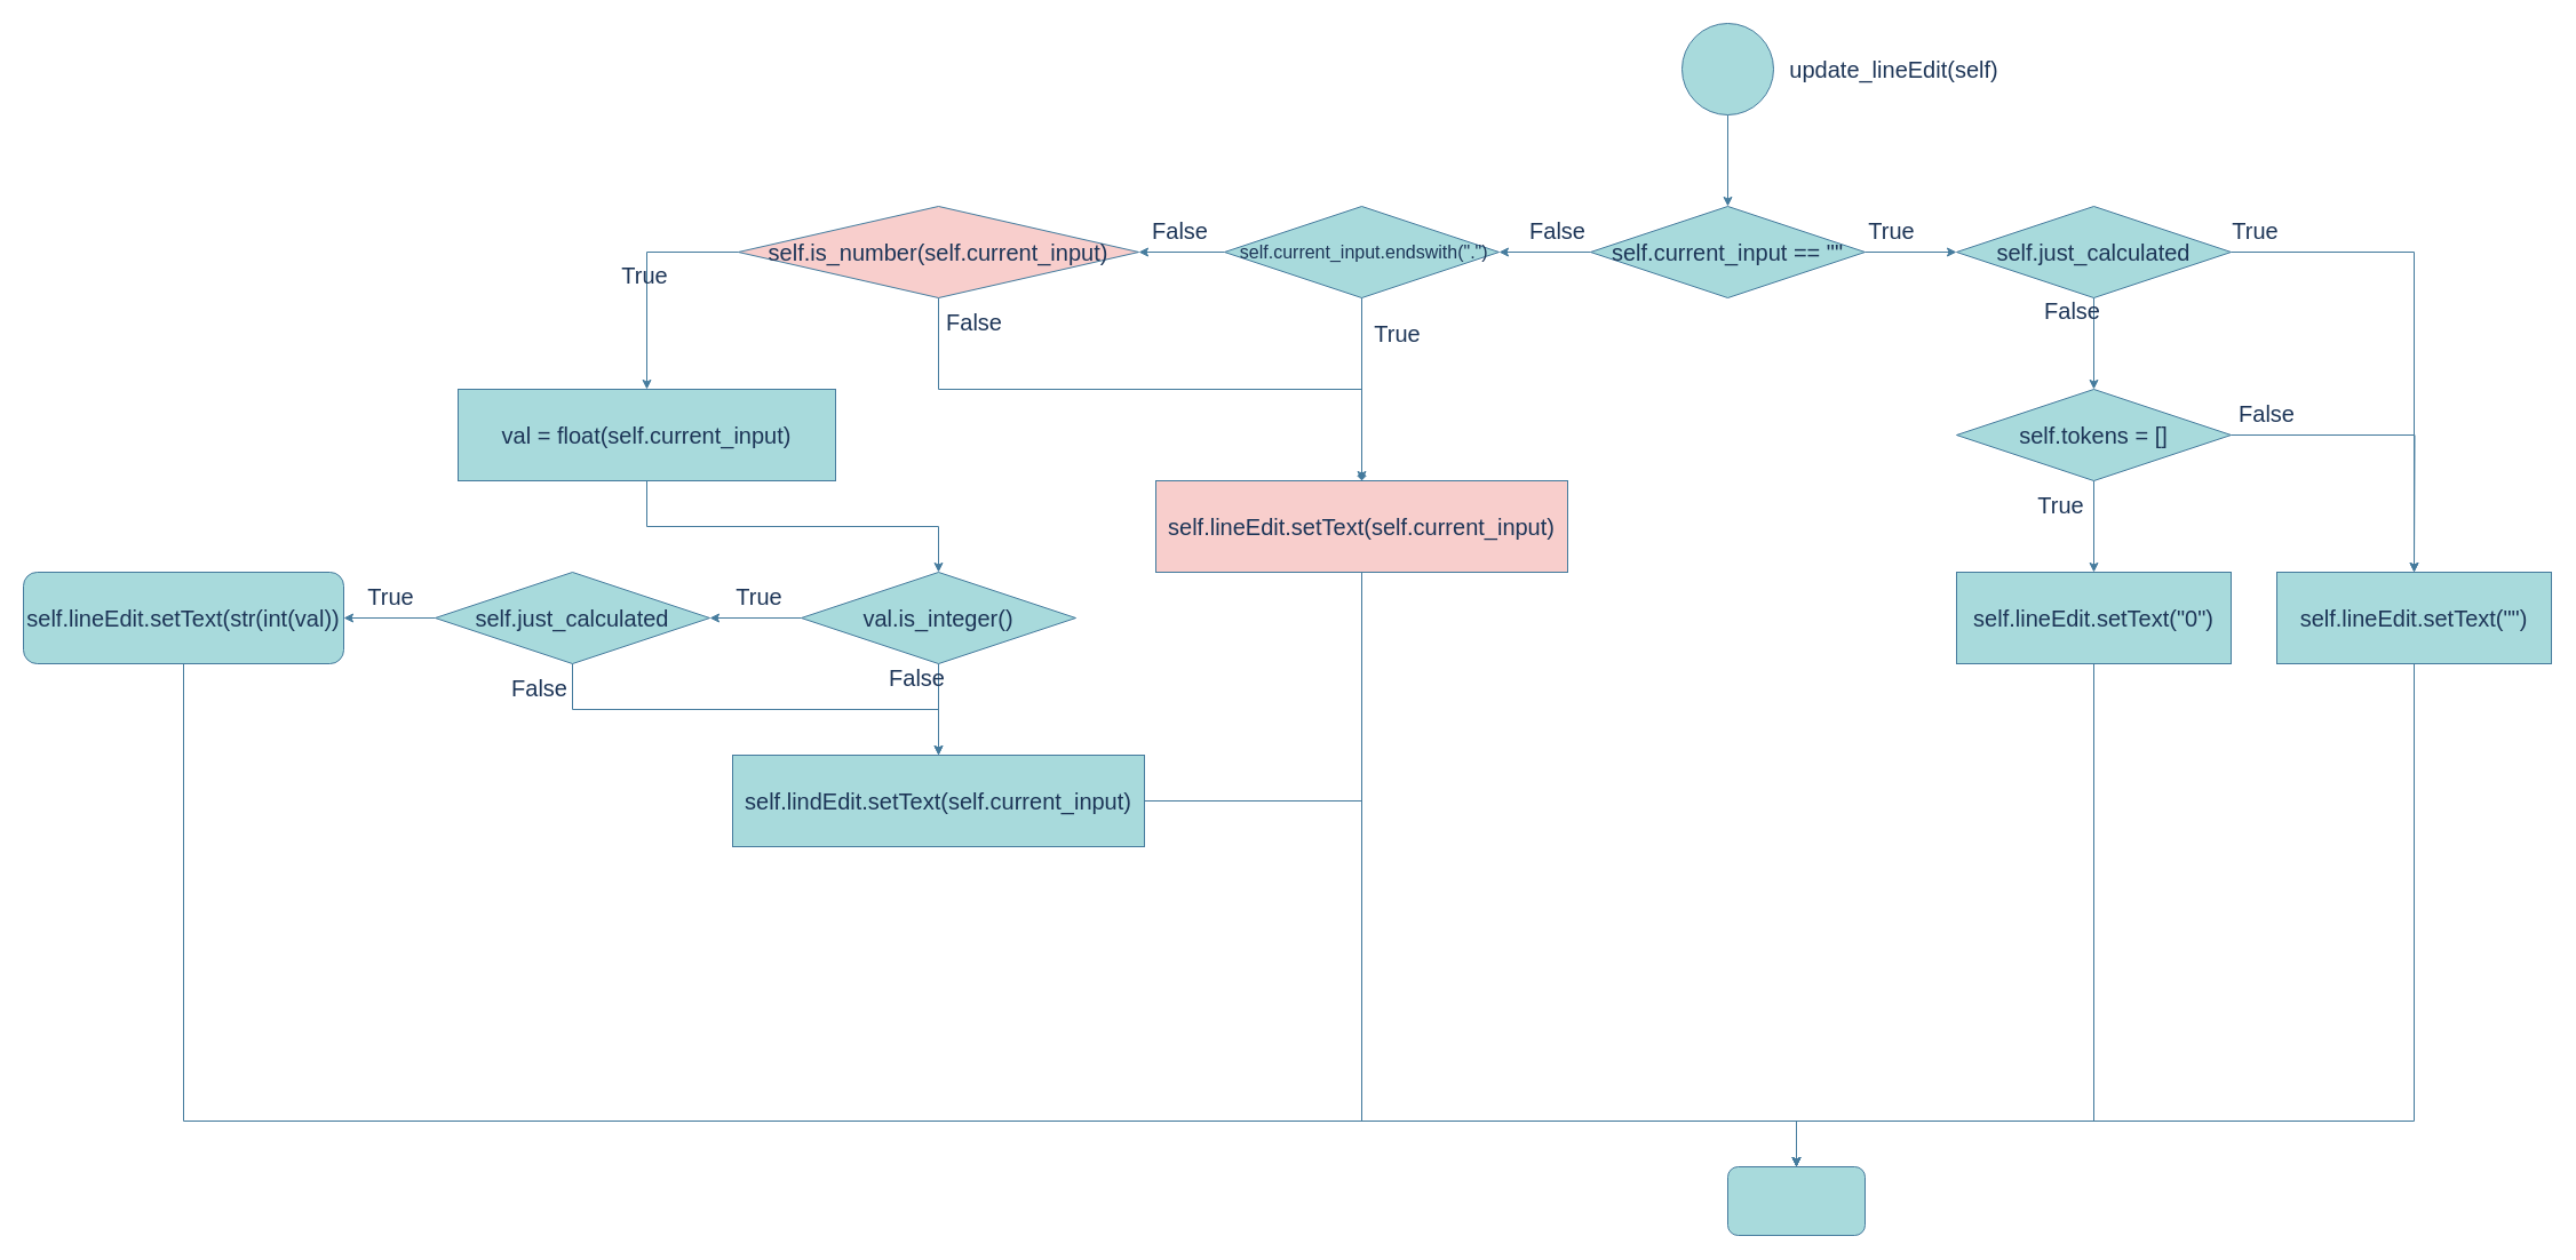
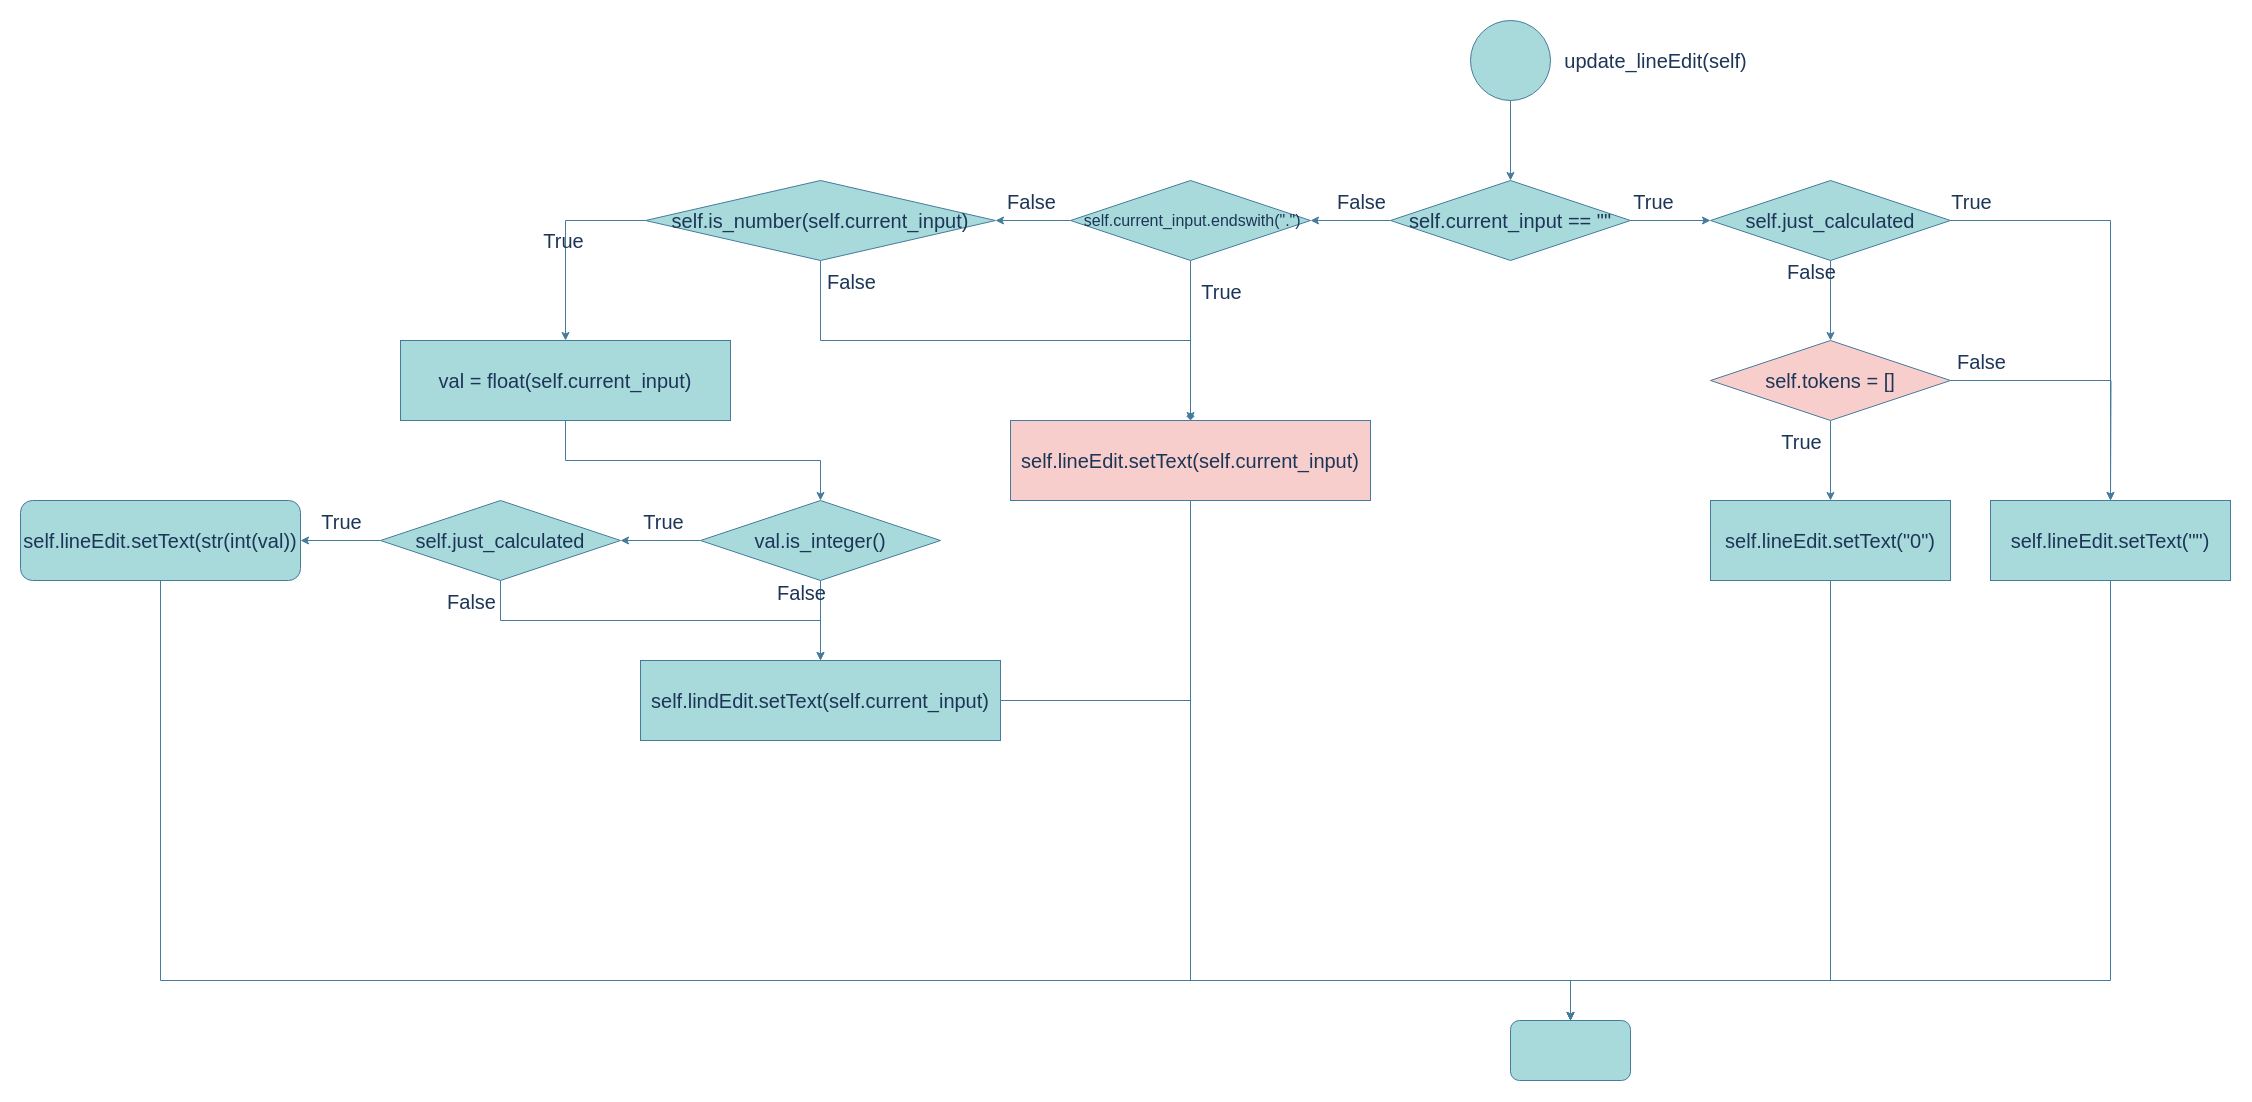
- <mxCell id="35" value="self.is_number(self.current_input)" style="rhombus;whiteSpace=wrap;html=1;fillColor=#f8cecc;strokeColor=#457B9D;fontColor=#1D3557;labelBackgroundColor=none;fontSize=20;" vertex="1" parent="1"><mxGeometry x="645" y="180" width="350" height="80" as="geometry" /></mxCell>
+ <mxCell id="35" value="self.is_number(self.current_input)" style="rhombus;whiteSpace=wrap;html=1;fillColor=#A8DADC;strokeColor=#457B9D;fontColor=#1D3557;labelBackgroundColor=none;fontSize=20;" vertex="1" parent="1"><mxGeometry x="645" y="180" width="350" height="80" as="geometry" /></mxCell>
- <mxCell id="19" value="self.tokens = []" style="rhombus;whiteSpace=wrap;html=1;fillColor=#A8DADC;strokeColor=#457B9D;fontColor=#1D3557;labelBackgroundColor=none;fontSize=20;" vertex="1" parent="1"><mxGeometry x="1710" y="340" width="240" height="80" as="geometry" /></mxCell>
+ <mxCell id="19" value="self.tokens = []" style="rhombus;whiteSpace=wrap;html=1;fillColor=#f8cecc;strokeColor=#457B9D;fontColor=#1D3557;labelBackgroundColor=none;fontSize=20;" vertex="1" parent="1"><mxGeometry x="1710" y="340" width="240" height="80" as="geometry" /></mxCell>
